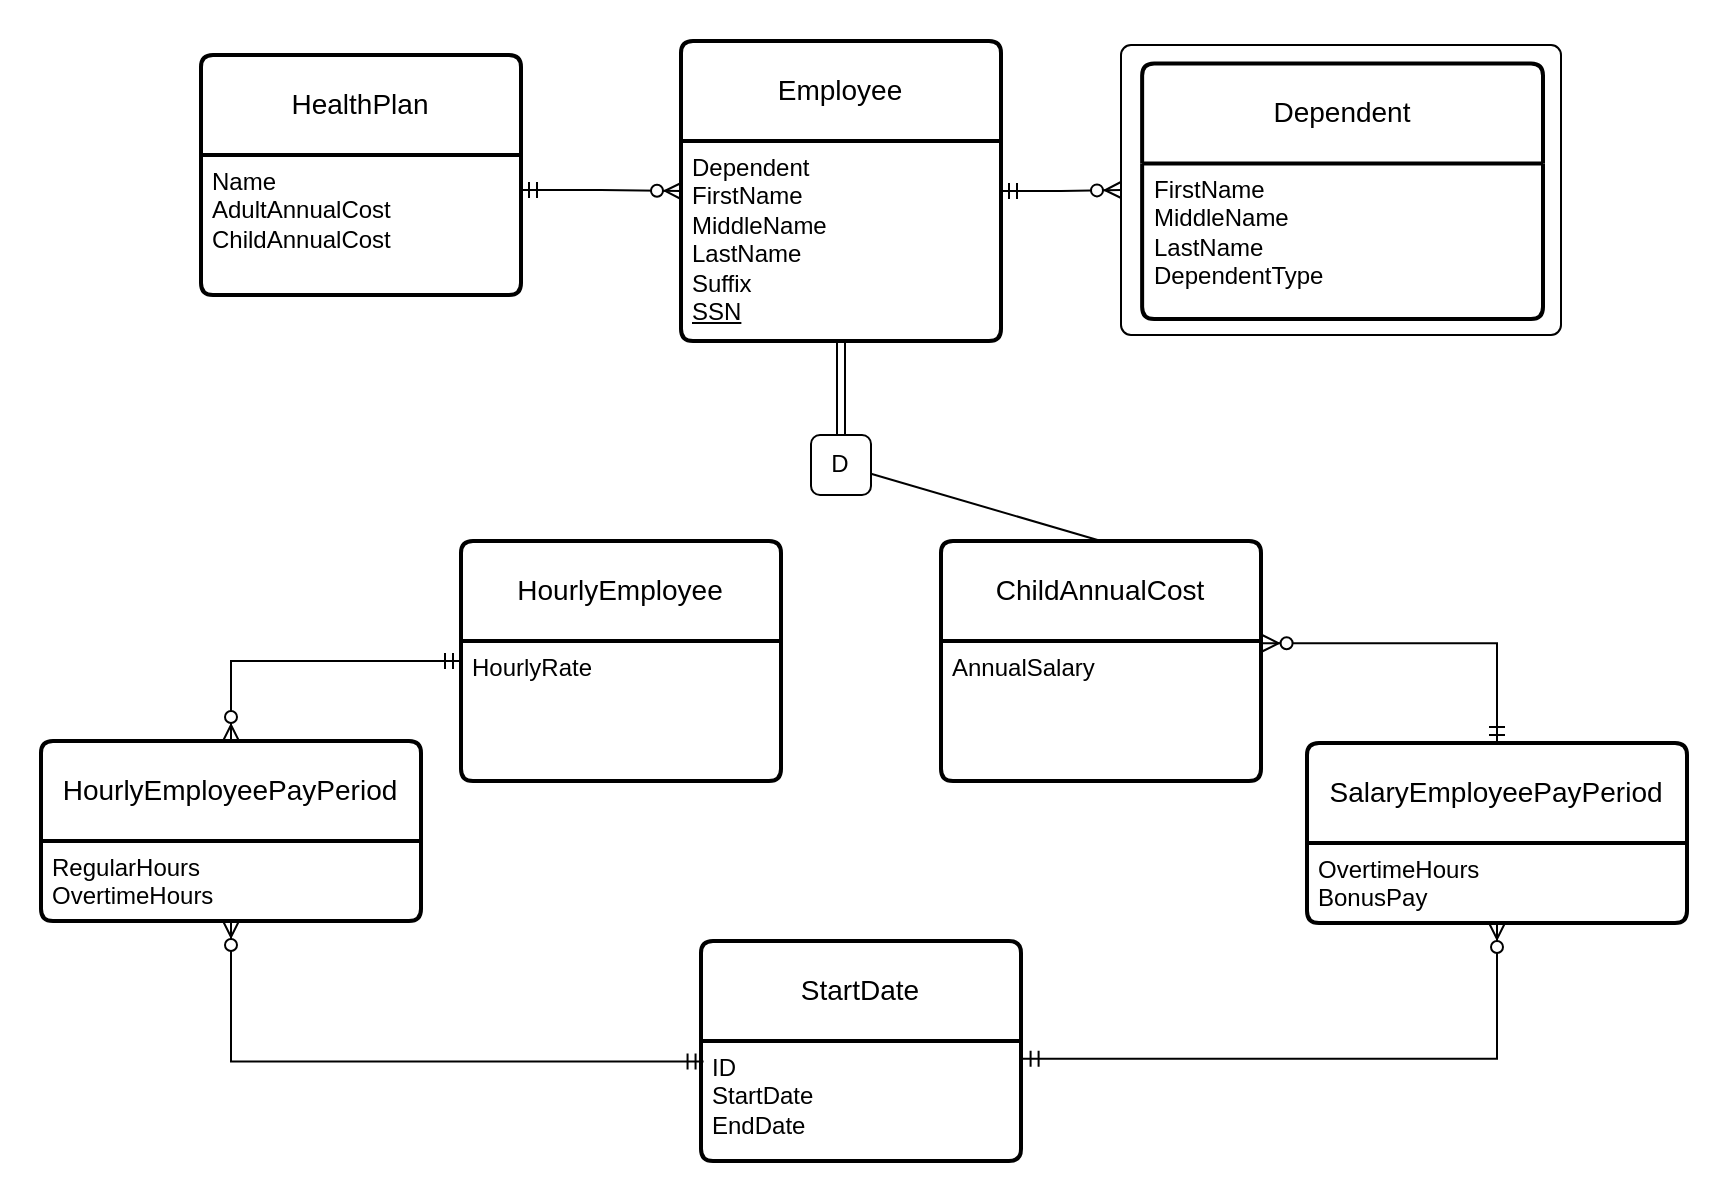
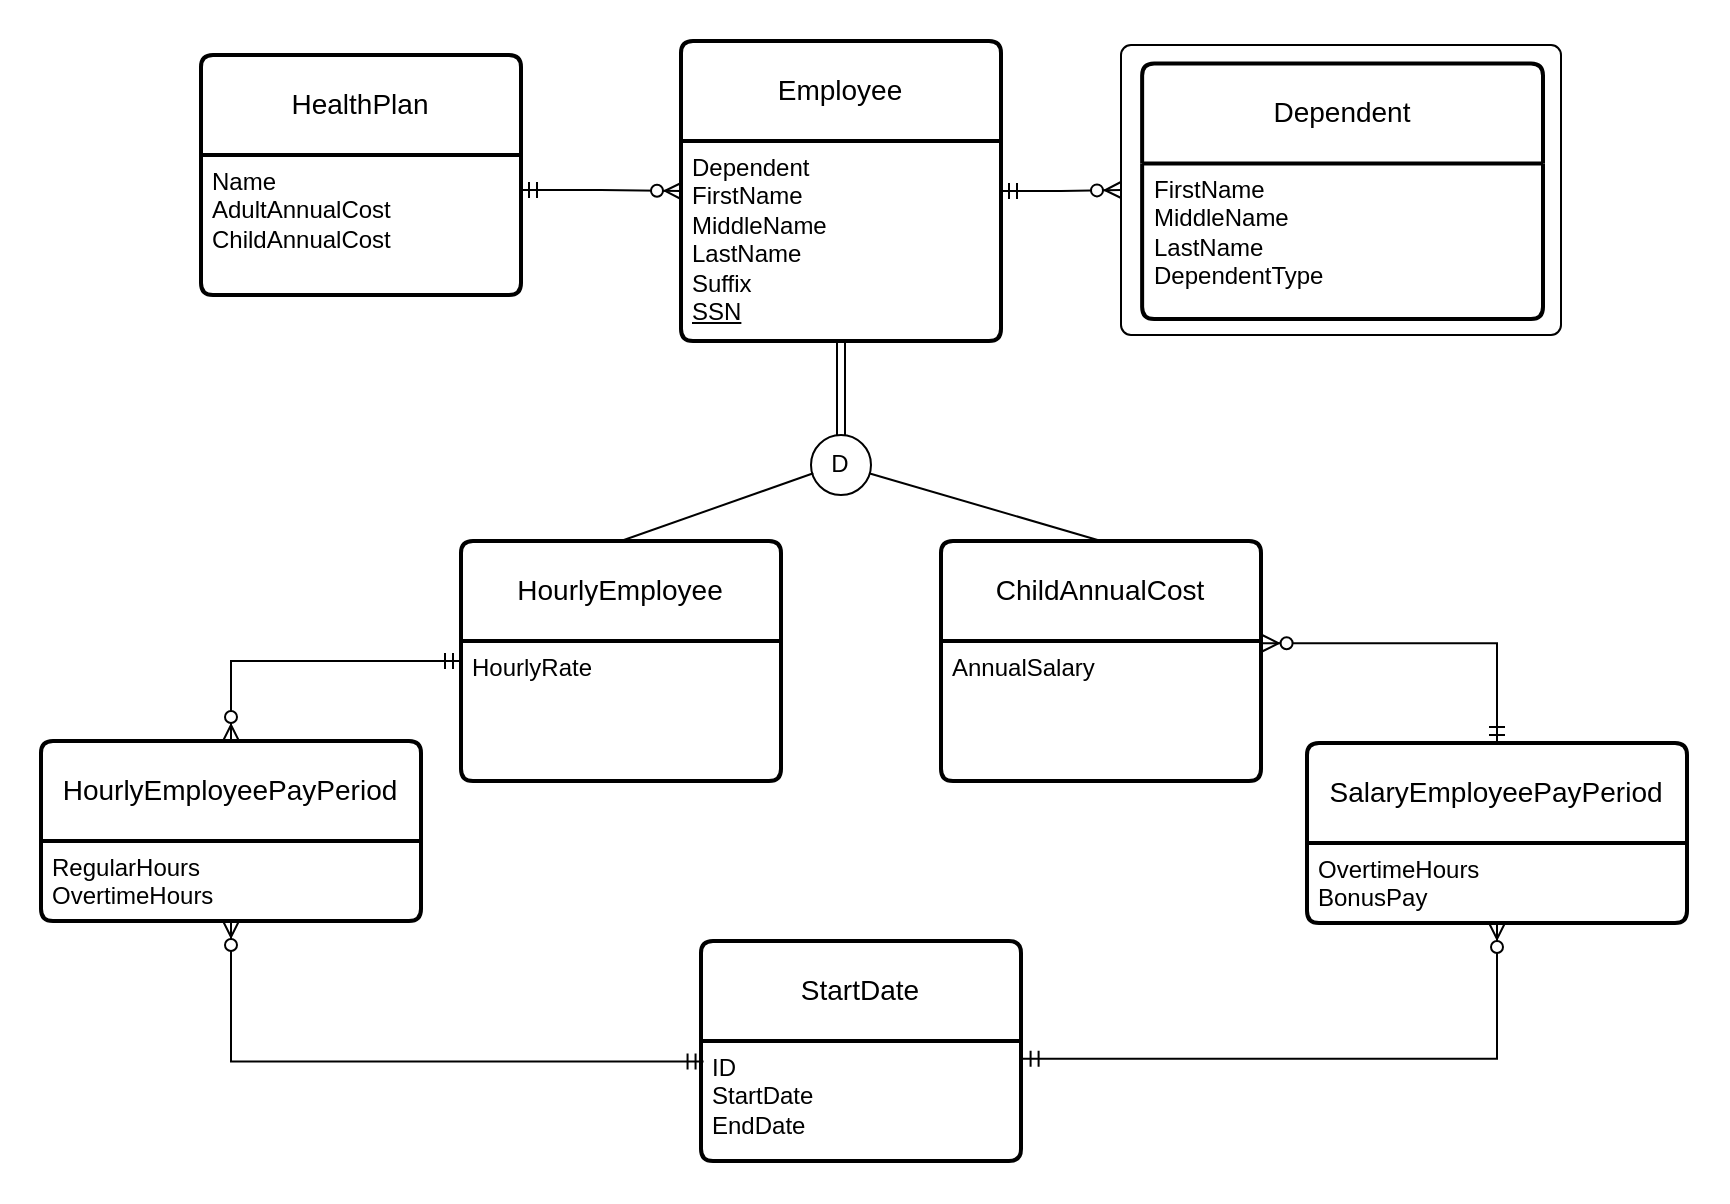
- <mxCell id="10" value="D" style="whiteSpace=wrap;html=1;aspect=fixed;rounded=1;" vertex="1" parent="1"><mxGeometry x="405" y="217" width="30" height="30" as="geometry" /></mxCell>
+ <mxCell id="10" value="D" style="ellipse;whiteSpace=wrap;html=1;aspect=fixed;" vertex="1" parent="1"><mxGeometry x="405" y="217" width="30" height="30" as="geometry" /></mxCell>
+ <mxCell id="12" value="" style="endArrow=none;html=1;rounded=0;entryX=0.5;entryY=0;entryDx=0;entryDy=0;exitX=0.038;exitY=0.638;exitDx=0;exitDy=0;exitPerimeter=0;" edge="1" parent="1" source="10" target="5"><mxGeometry width="50" height="50" relative="1" as="geometry"><mxPoint x="444" y="246" as="sourcePoint" /><mxPoint x="560" y="280" as="targetPoint" /></mxGeometry></mxCell>
